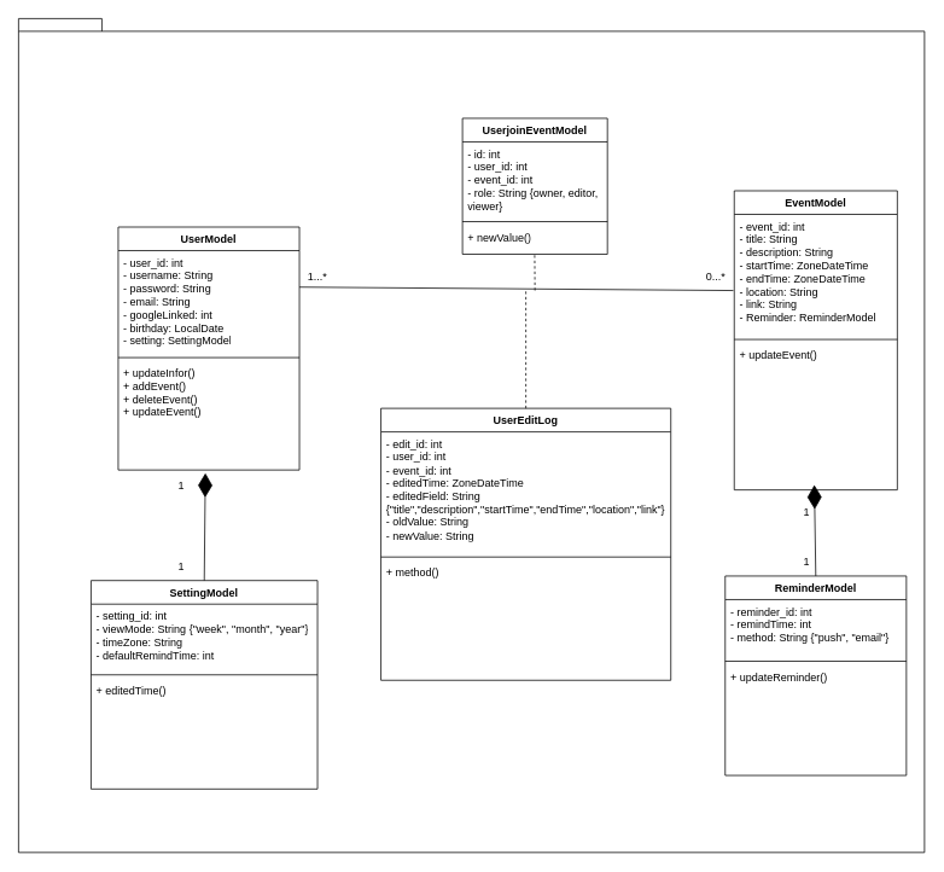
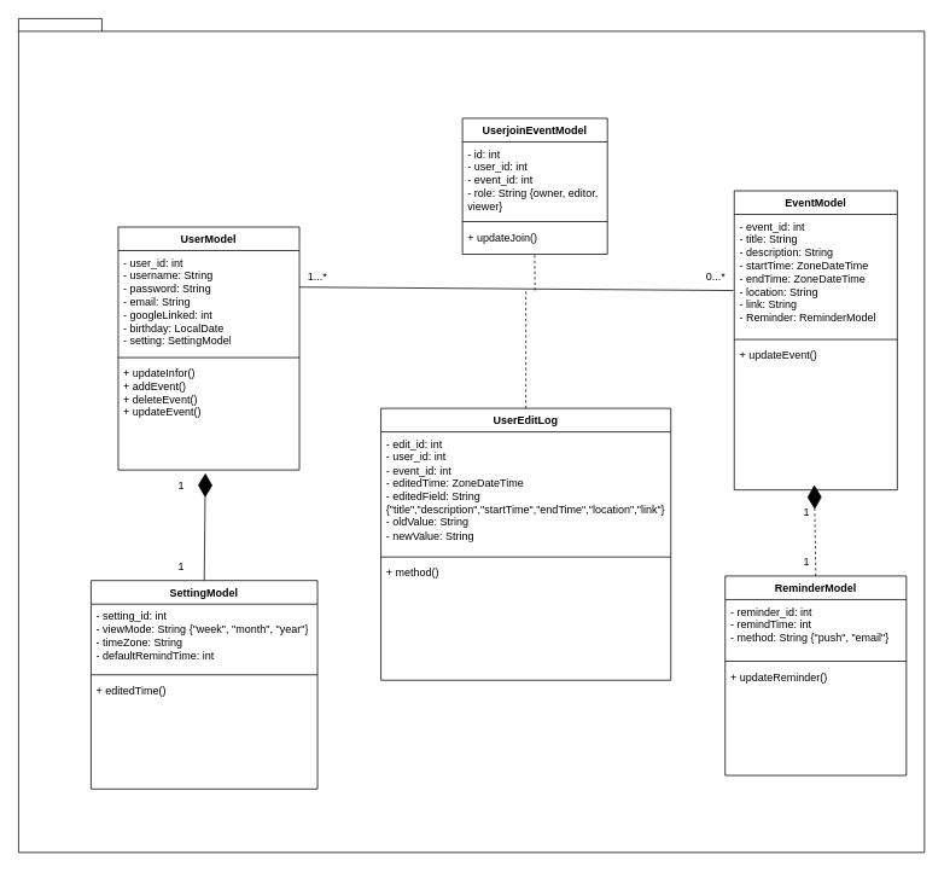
- <mxCell id="22" value="+ newValue()" style="text;strokeColor=none;fillColor=none;align=left;verticalAlign=top;spacingLeft=4;spacingRight=4;overflow=hidden;rotatable=0;points=[[0,0.5],[1,0.5]];portConstraint=eastwest;whiteSpace=wrap;html=1;" vertex="1" parent="19"><mxGeometry y="118" width="160" height="32" as="geometry" /></mxCell>
+ <mxCell id="22" value="+ updateJoin()" style="text;strokeColor=none;fillColor=none;align=left;verticalAlign=top;spacingLeft=4;spacingRight=4;overflow=hidden;rotatable=0;points=[[0,0.5],[1,0.5]];portConstraint=eastwest;whiteSpace=wrap;html=1;" vertex="1" parent="19"><mxGeometry y="118" width="160" height="32" as="geometry" /></mxCell>
- <mxCell id="30" value="" style="endArrow=diamondThin;endFill=1;endSize=24;html=1;rounded=0;exitX=0.5;exitY=0;exitDx=0;exitDy=0;entryX=0.491;entryY=0.966;entryDx=0;entryDy=0;entryPerimeter=0;" edge="1" parent="1" source="15" target="14"><mxGeometry width="160" relative="1" as="geometry"><mxPoint x="900" y="605" as="sourcePoint" /><mxPoint x="897" y="511" as="targetPoint" /></mxGeometry></mxCell>
+ <mxCell id="30" value="" style="endArrow=diamondThin;endFill=1;endSize=24;html=1;rounded=0;exitX=0.5;exitY=0;exitDx=0;exitDy=0;entryX=0.491;entryY=0.966;entryDx=0;entryDy=0;entryPerimeter=0;dashed=1;" edge="1" parent="1" source="15" target="14"><mxGeometry width="160" relative="1" as="geometry"><mxPoint x="900" y="605" as="sourcePoint" /><mxPoint x="897" y="511" as="targetPoint" /></mxGeometry></mxCell>
